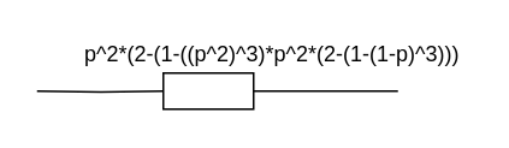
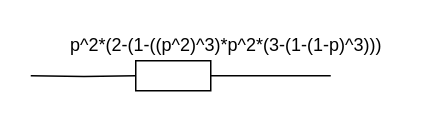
- <mxCell id="5" value="p^2*(2-(1-((p^2)^3)*p^2*(2-(1-(1-p)^3)))" style="text;html=1;align=center;verticalAlign=middle;resizable=0;points=[];autosize=1;" vertex="1" parent="1"><mxGeometry x="40" y="20" width="220" height="20" as="geometry" /></mxCell>
+ <mxCell id="5" value="p^2*(2-(1-((p^2)^3)*p^2*(3-(1-(1-p)^3)))" style="text;html=1;align=center;verticalAlign=middle;resizable=0;points=[];autosize=1;" vertex="1" parent="1"><mxGeometry x="40" y="20" width="220" height="20" as="geometry" /></mxCell>
